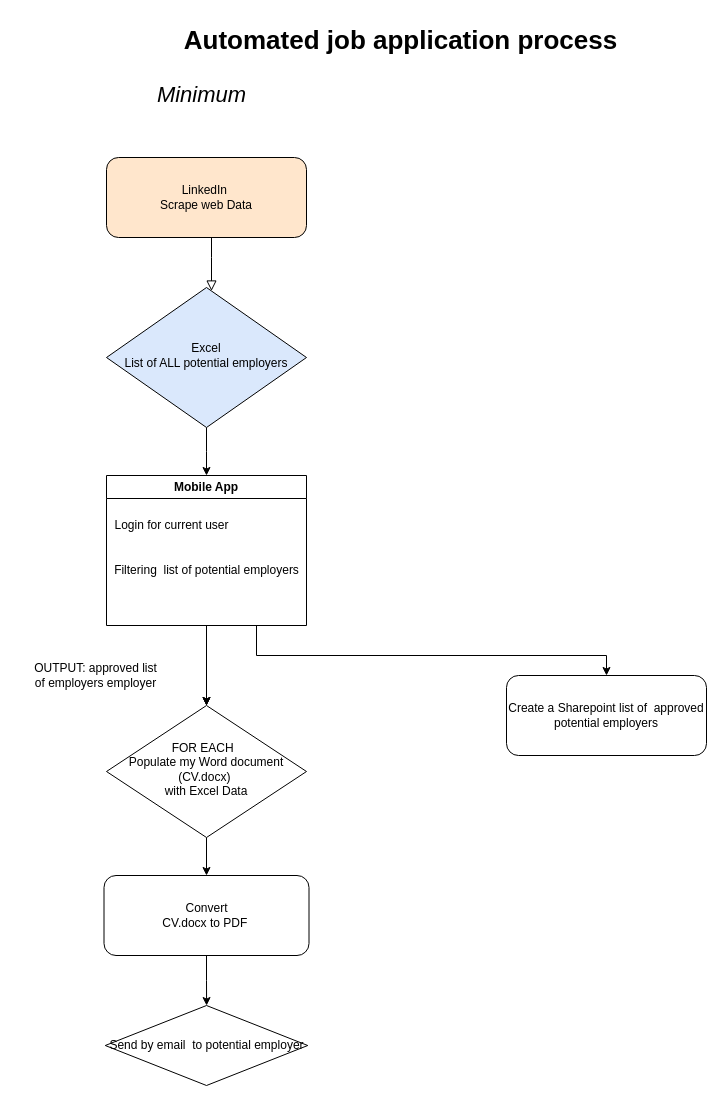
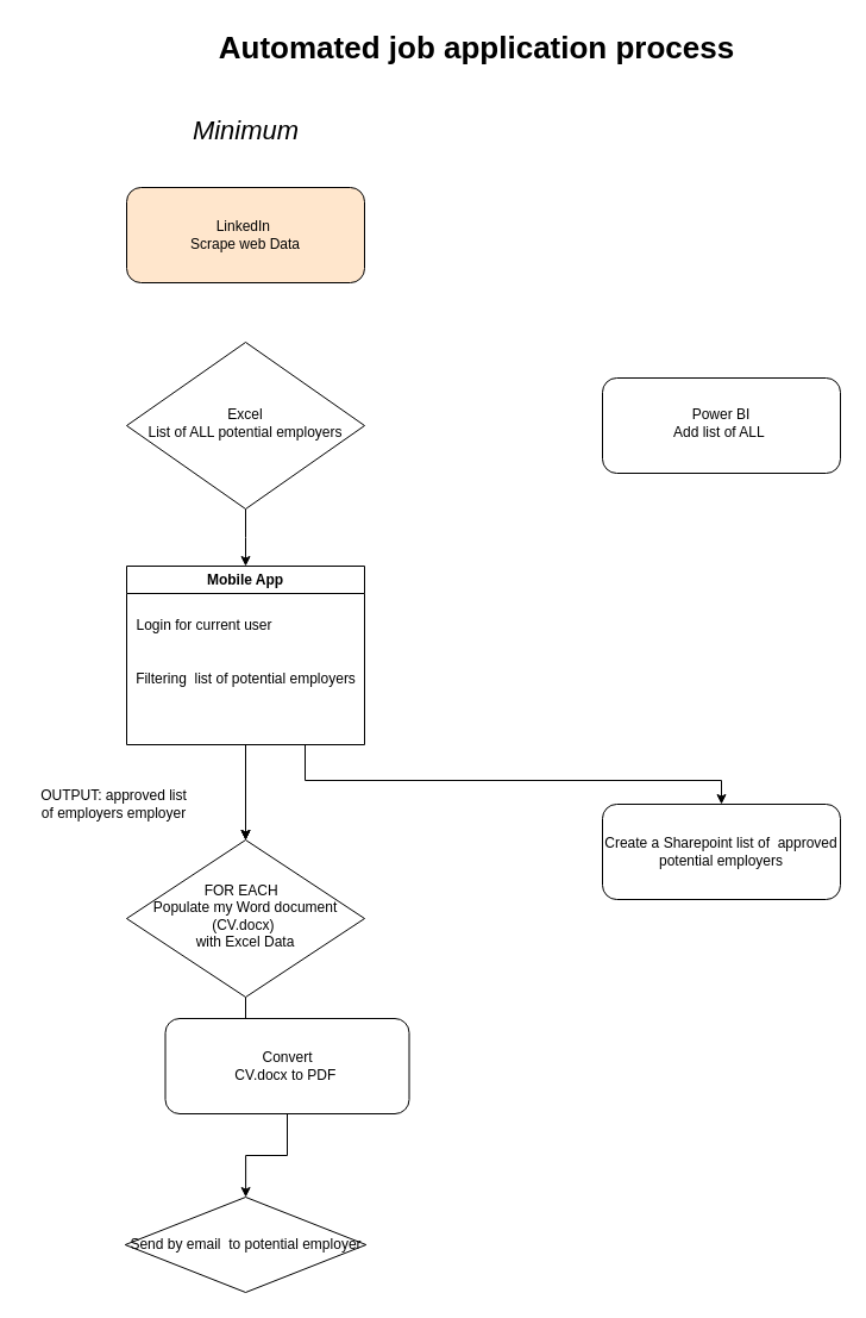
- <mxCell id="11" value="&lt;font size=&quot;1&quot; style=&quot;&quot;&gt;&lt;i style=&quot;font-size: 22px;&quot;&gt;Minimum&lt;/i&gt;&lt;/font&gt;" style="text;html=1;align=center;verticalAlign=middle;resizable=0;points=[];autosize=1;strokeColor=none;fillColor=none;" vertex="1" parent="1"><mxGeometry x="146" y="75" width="110" height="40" as="geometry" /></mxCell>
+ <mxCell id="11" value="&lt;font size=&quot;1&quot; style=&quot;&quot;&gt;&lt;i style=&quot;font-size: 22px;&quot;&gt;Minimum&lt;/i&gt;&lt;/font&gt;" style="text;html=1;align=center;verticalAlign=middle;resizable=0;points=[];autosize=1;strokeColor=none;fillColor=none;" vertex="1" parent="1"><mxGeometry x="151" y="90" width="110" height="40" as="geometry" /></mxCell>
- <mxCell id="2" value="" style="rounded=0;html=1;jettySize=auto;orthogonalLoop=1;fontSize=11;endArrow=block;endFill=0;endSize=8;strokeWidth=1;shadow=0;labelBackgroundColor=none;edgeStyle=orthogonalEdgeStyle;" parent="1" source="3" target="5" edge="1"><mxGeometry relative="1" as="geometry"><Array as="points"><mxPoint x="211" y="257" /><mxPoint x="211" y="257" /></Array></mxGeometry></mxCell>
- <mxCell id="5" value="Excel&lt;br&gt;List of ALL potential employers" style="rhombus;whiteSpace=wrap;html=1;shadow=0;fontFamily=Helvetica;fontSize=12;align=center;strokeWidth=1;spacing=6;spacingTop=-4;fillColor=#dae8fc;" parent="1" vertex="1"><mxGeometry x="106" y="287" width="200" height="140" as="geometry" /></mxCell>
+ <mxCell id="5" value="Excel&lt;br&gt;List of ALL potential employers" style="rhombus;whiteSpace=wrap;html=1;shadow=0;fontFamily=Helvetica;fontSize=12;align=center;strokeWidth=1;spacing=6;spacingTop=-4;" parent="1" vertex="1"><mxGeometry x="106" y="287" width="200" height="140" as="geometry" /></mxCell>
+ <mxCell id="21" value="Power BI&lt;br&gt;Add list of ALL&amp;nbsp;" style="rounded=1;whiteSpace=wrap;html=1;shadow=0;strokeWidth=1;spacing=6;spacingTop=-4;" vertex="1" parent="1"><mxGeometry x="506" y="317" width="200" height="80" as="geometry" /></mxCell>
- <mxCell id="9" value="Convert &lt;br&gt;CV.docx to PDF&amp;nbsp;" style="rounded=1;whiteSpace=wrap;html=1;fontSize=12;glass=0;strokeWidth=1;shadow=0;" parent="1" vertex="1"><mxGeometry x="103.5" y="875" width="205" height="80" as="geometry" /></mxCell>
+ <mxCell id="9" value="Convert &lt;br&gt;CV.docx to PDF&amp;nbsp;" style="rounded=1;whiteSpace=wrap;html=1;fontSize=12;glass=0;strokeWidth=1;shadow=0;" parent="1" vertex="1"><mxGeometry x="138.5" y="855" width="205" height="80" as="geometry" /></mxCell>
